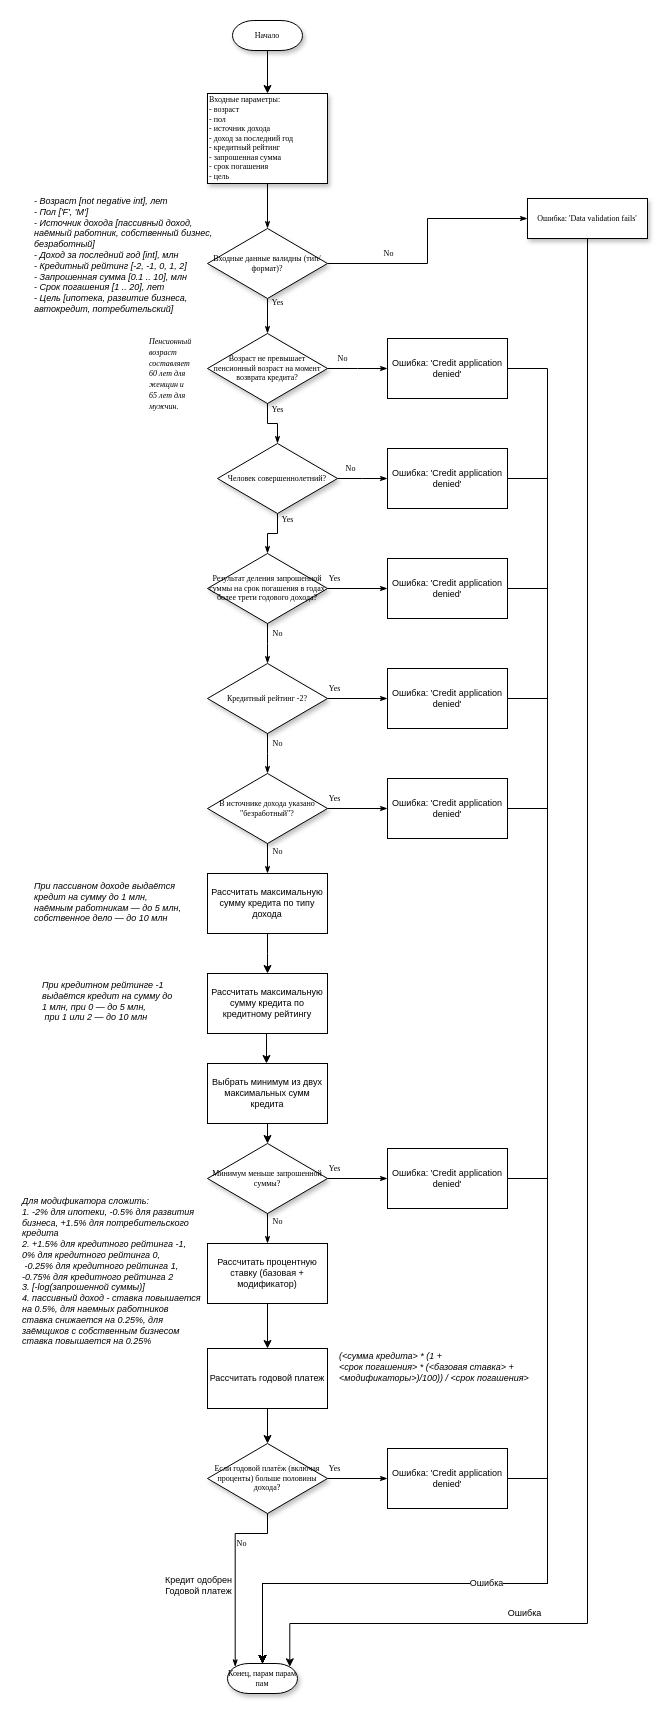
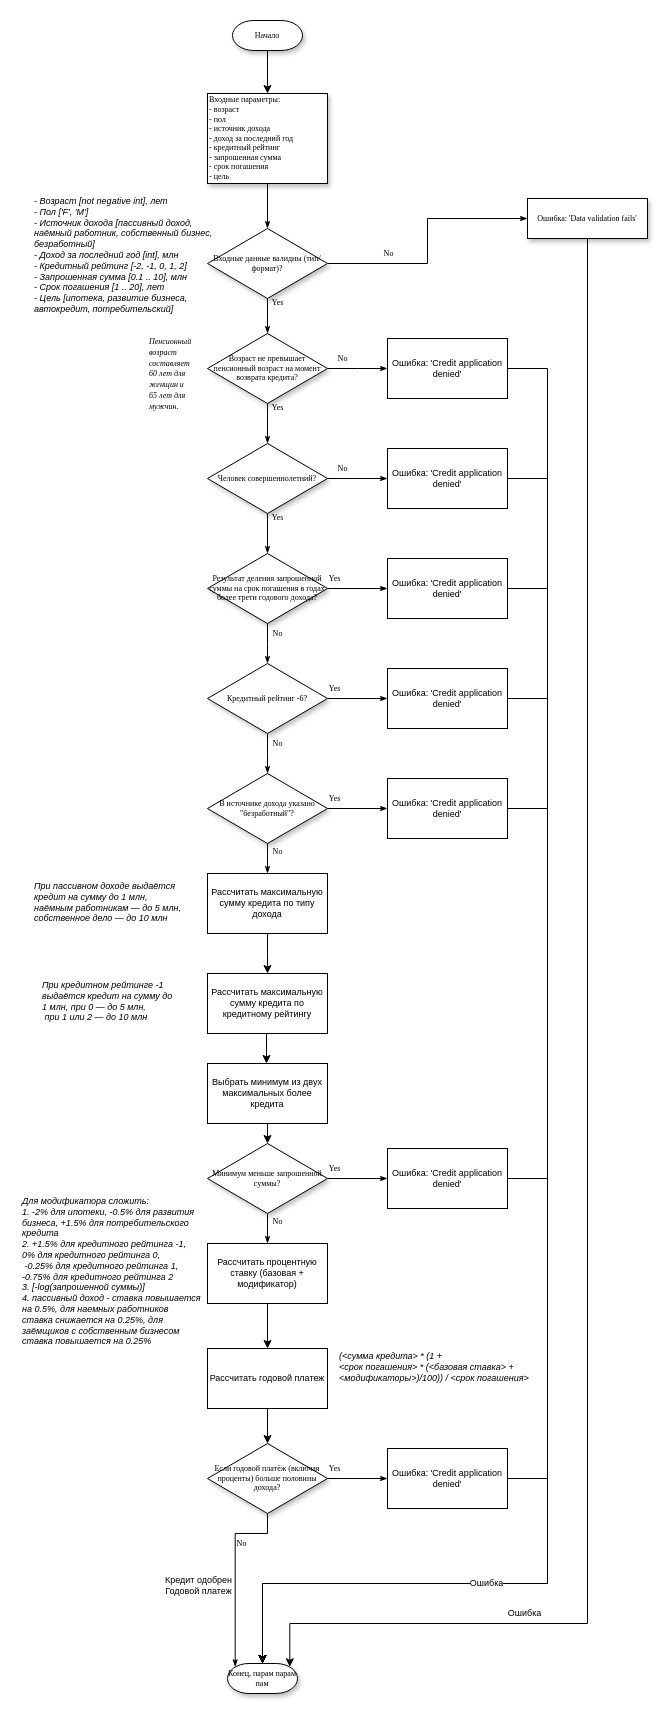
- <mxCell id="18" value="&lt;span&gt;Человек совершеннолетний?&lt;br&gt;&lt;/span&gt;" style="rhombus;whiteSpace=wrap;html=1;rounded=0;shadow=1;labelBackgroundColor=none;strokeColor=#000000;strokeWidth=1;fillColor=#ffffff;fontFamily=Verdana;fontSize=8;fontColor=#000000;align=center;" vertex="1" parent="1"><mxGeometry x="217" y="443" width="120" height="70" as="geometry" /></mxCell>
+ <mxCell id="18" value="&lt;span&gt;Человек совершеннолетний?&lt;br&gt;&lt;/span&gt;" style="rhombus;whiteSpace=wrap;html=1;rounded=0;shadow=1;labelBackgroundColor=none;strokeColor=#000000;strokeWidth=1;fillColor=#ffffff;fontFamily=Verdana;fontSize=8;fontColor=#000000;align=center;" vertex="1" parent="1"><mxGeometry x="207" y="443" width="120" height="70" as="geometry" /></mxCell>
- <mxCell id="28" value="&lt;span&gt;Кредитный рейтинг -2?&lt;br&gt;&lt;/span&gt;" style="rhombus;whiteSpace=wrap;html=1;rounded=0;shadow=1;labelBackgroundColor=none;strokeColor=#000000;strokeWidth=1;fillColor=#ffffff;fontFamily=Verdana;fontSize=8;fontColor=#000000;align=center;" vertex="1" parent="1"><mxGeometry x="207" y="663" width="120" height="70" as="geometry" /></mxCell>
+ <mxCell id="28" value="&lt;span&gt;Кредитный рейтинг -6?&lt;br&gt;&lt;/span&gt;" style="rhombus;whiteSpace=wrap;html=1;rounded=0;shadow=1;labelBackgroundColor=none;strokeColor=#000000;strokeWidth=1;fillColor=#ffffff;fontFamily=Verdana;fontSize=8;fontColor=#000000;align=center;" vertex="1" parent="1"><mxGeometry x="207" y="663" width="120" height="70" as="geometry" /></mxCell>
- <mxCell id="57" value="Выбрать минимум из двух максимальных сумм кредита" style="rounded=0;whiteSpace=wrap;html=1;fontSize=9;" vertex="1" parent="1"><mxGeometry x="207" y="1063" width="120" height="60" as="geometry" /></mxCell>
+ <mxCell id="57" value="Выбрать минимум из двух максимальных более кредита" style="rounded=0;whiteSpace=wrap;html=1;fontSize=9;" vertex="1" parent="1"><mxGeometry x="207" y="1063" width="120" height="60" as="geometry" /></mxCell>
